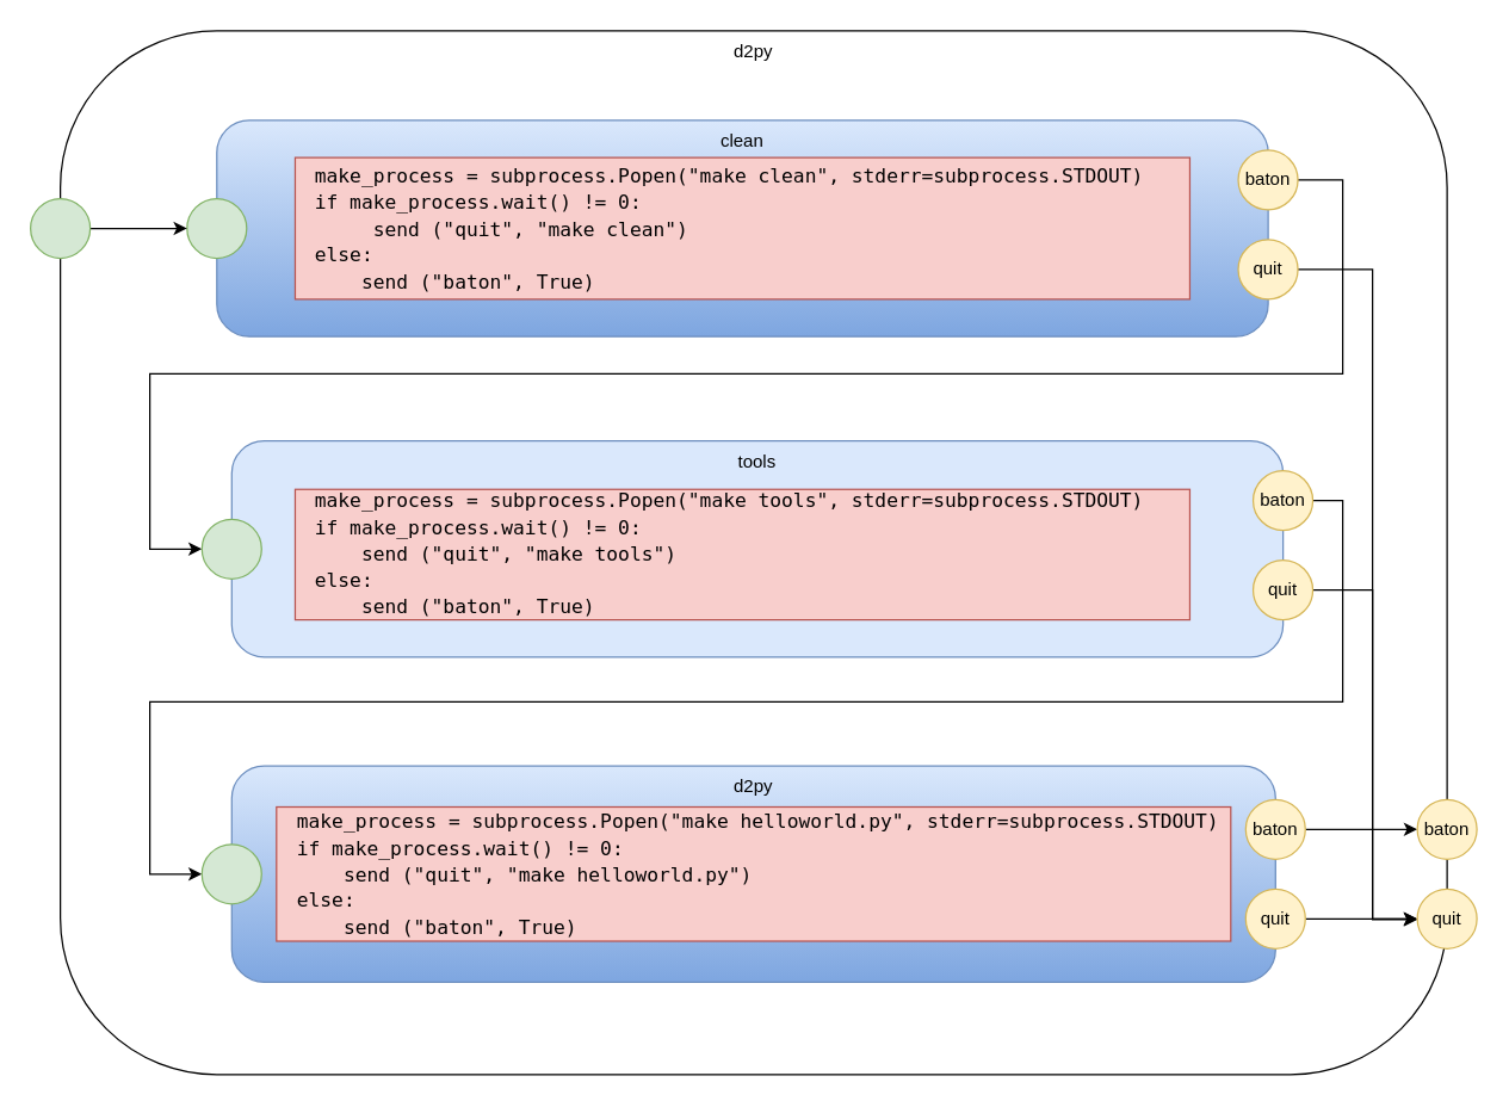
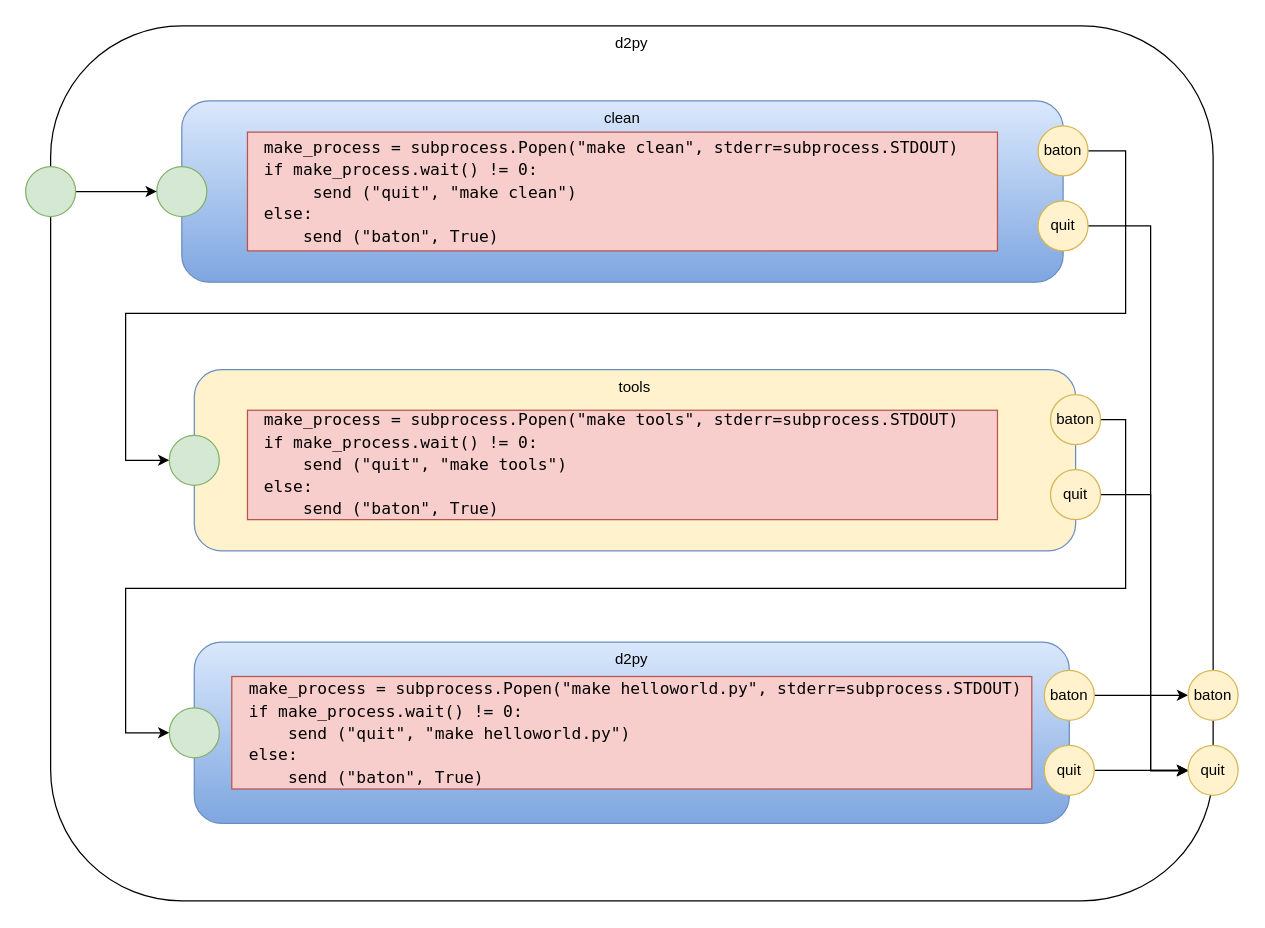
- <mxCell id="3" value="tools" style="rounded=1;whiteSpace=wrap;html=1;verticalAlign=top;fillColor=#dae8fc;strokeColor=#6c8ebf;" parent="1" vertex="1"><mxGeometry x="154.94" y="295" width="705.06" height="145" as="geometry" /></mxCell>
+ <mxCell id="3" value="tools" style="rounded=1;whiteSpace=wrap;html=1;verticalAlign=top;fillColor=#fff2cc;strokeColor=#6c8ebf;" parent="1" vertex="1"><mxGeometry x="154.94" y="295" width="705.06" height="145" as="geometry" /></mxCell>
